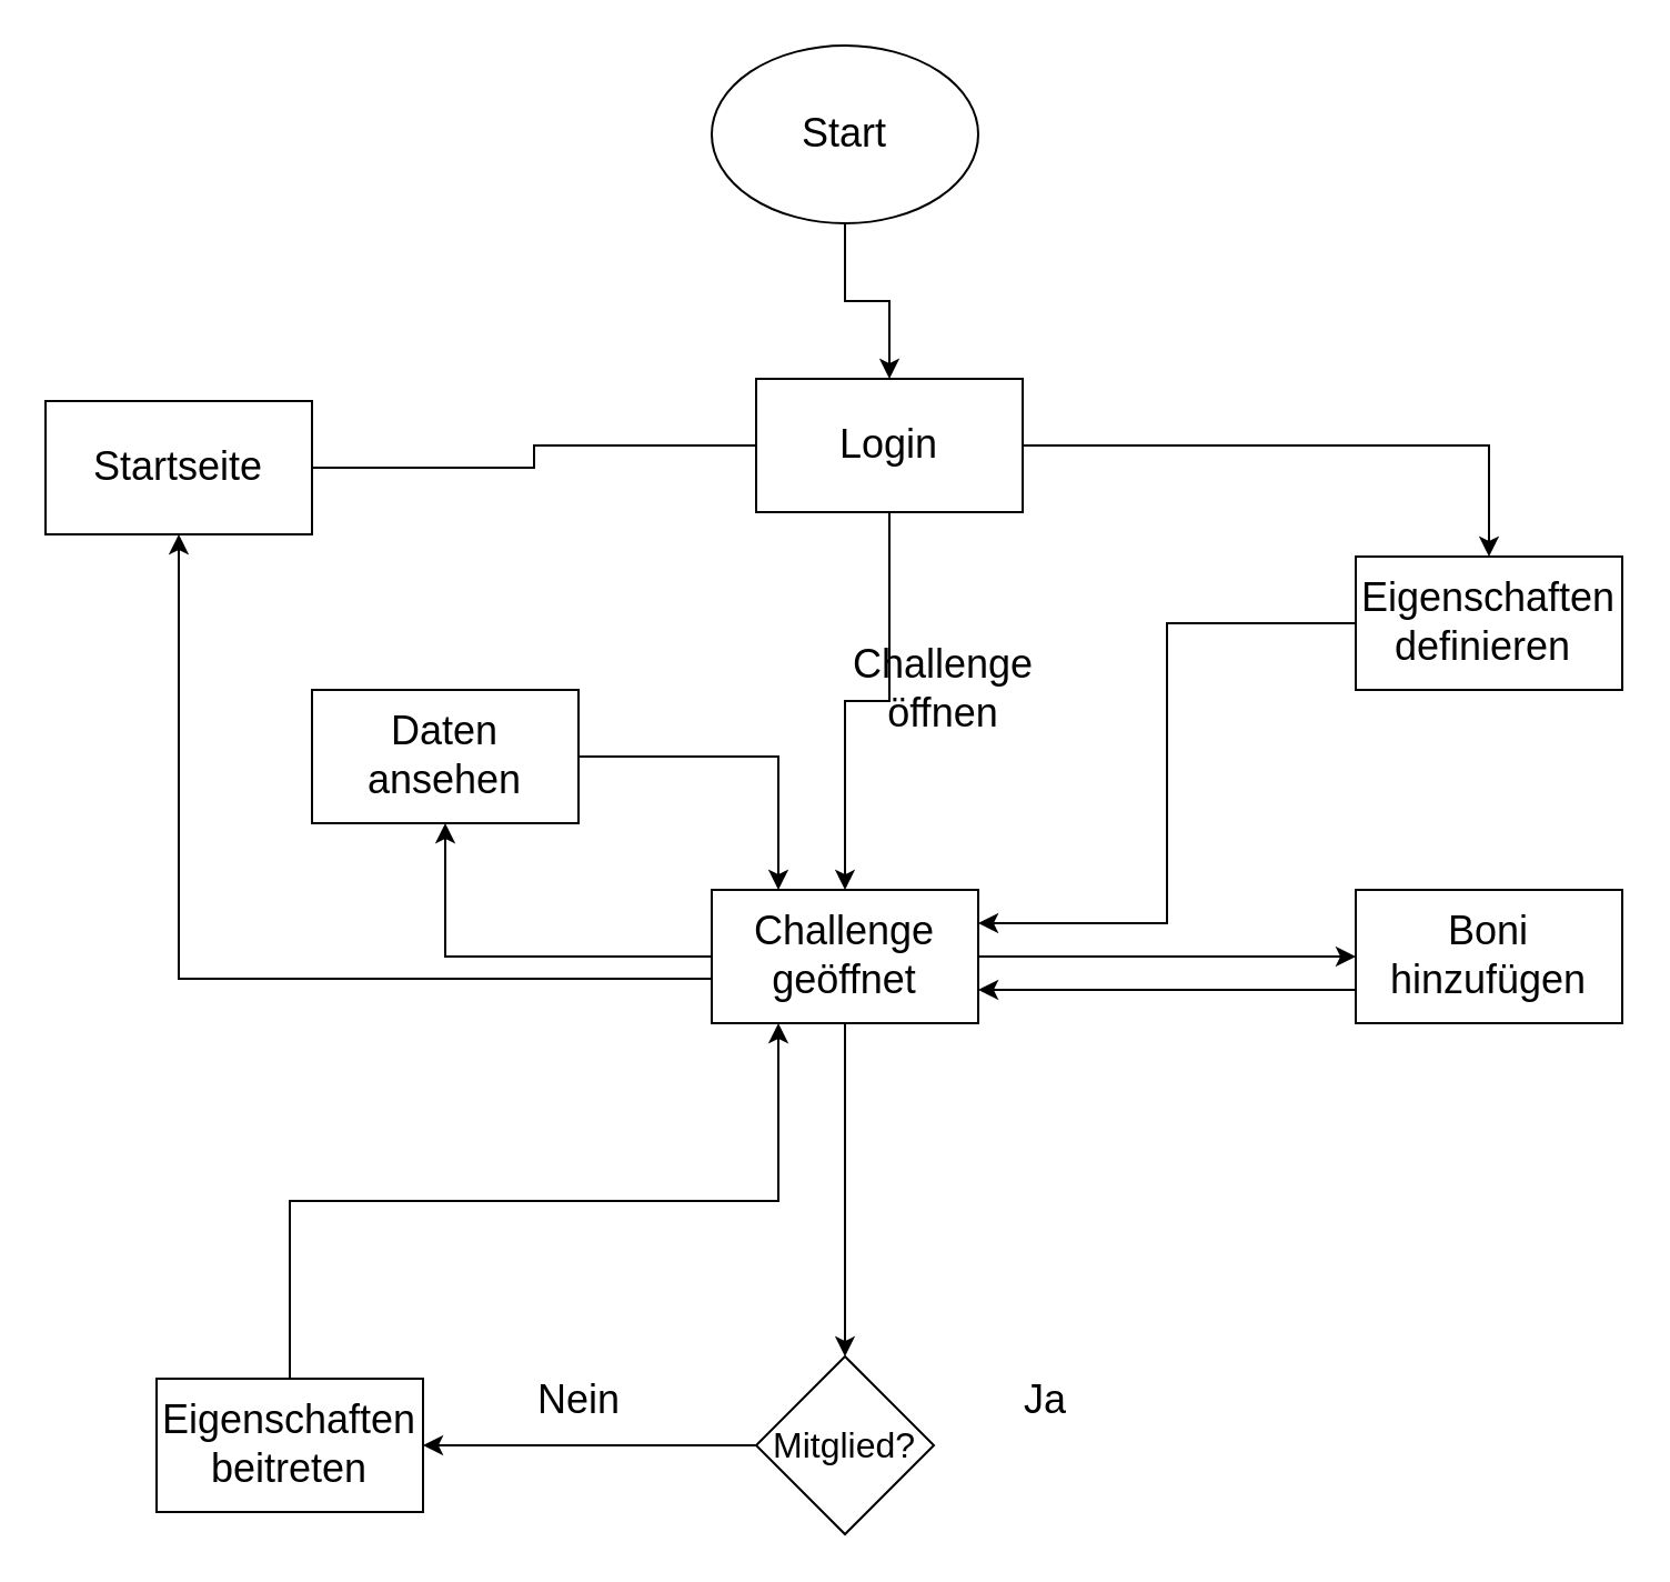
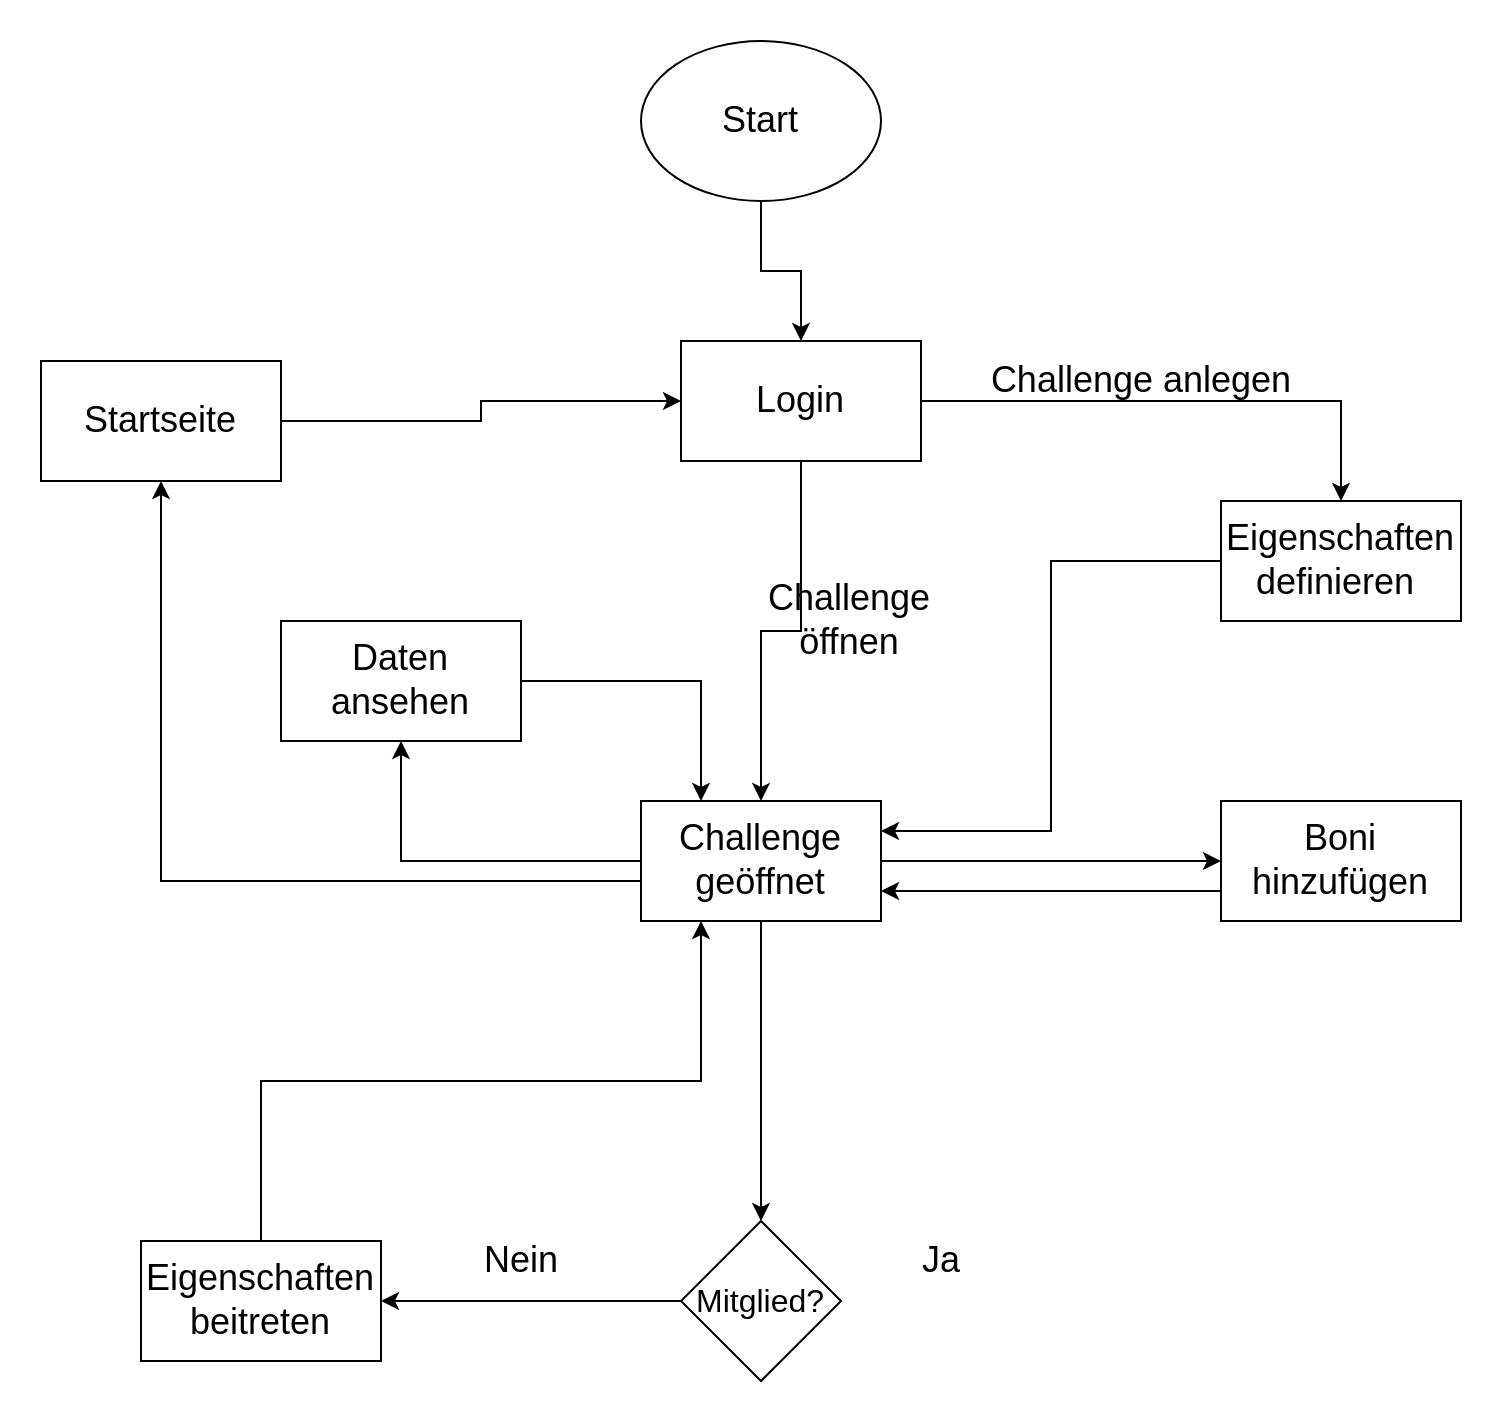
+ <mxCell id="24" value="&lt;font style=&quot;font-size: 18px;&quot;&gt;Challenge anlegen&lt;/font&gt;" style="text;html=1;align=center;verticalAlign=middle;resizable=0;points=[];autosize=1;strokeColor=none;fillColor=none;" vertex="1" parent="1"><mxGeometry x="485" y="170" width="170" height="40" as="geometry" /></mxCell>
- <mxCell id="9" style="edgeStyle=orthogonalEdgeStyle;rounded=0;orthogonalLoop=1;jettySize=auto;html=1;entryX=0;entryY=0.5;entryDx=0;entryDy=0;endArrow=none;" edge="1" parent="1" source="10" target="6"><mxGeometry relative="1" as="geometry" /></mxCell>
+ <mxCell id="9" style="edgeStyle=orthogonalEdgeStyle;rounded=0;orthogonalLoop=1;jettySize=auto;html=1;entryX=0;entryY=0.5;entryDx=0;entryDy=0;" edge="1" parent="1" source="10" target="6"><mxGeometry relative="1" as="geometry" /></mxCell>
